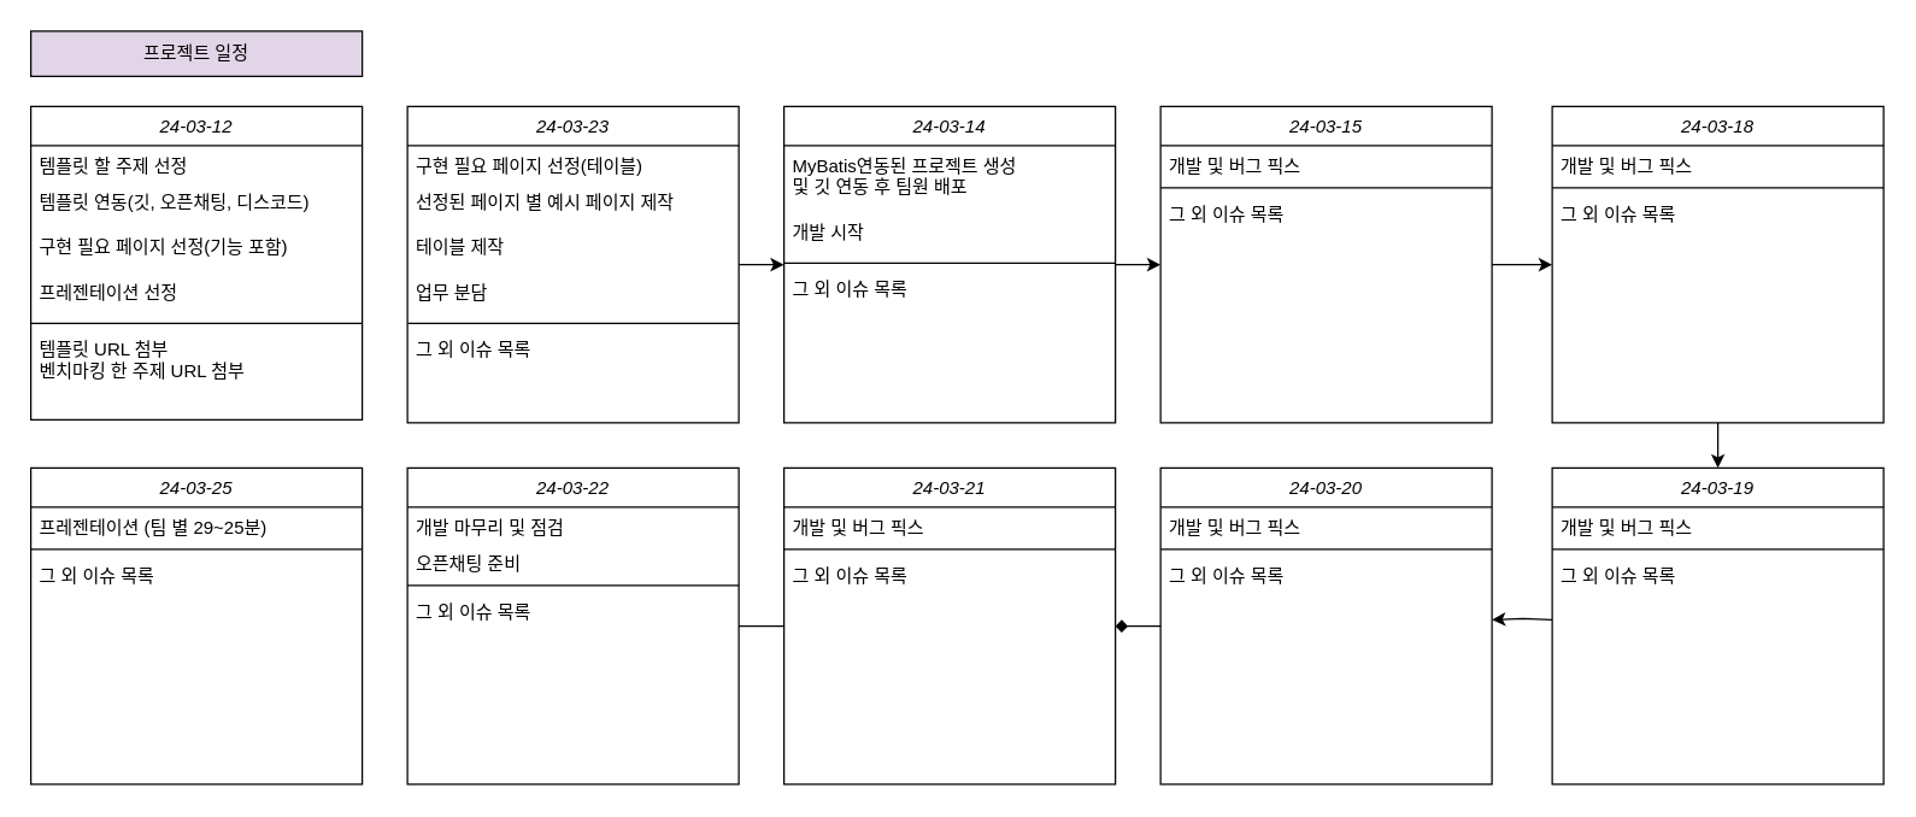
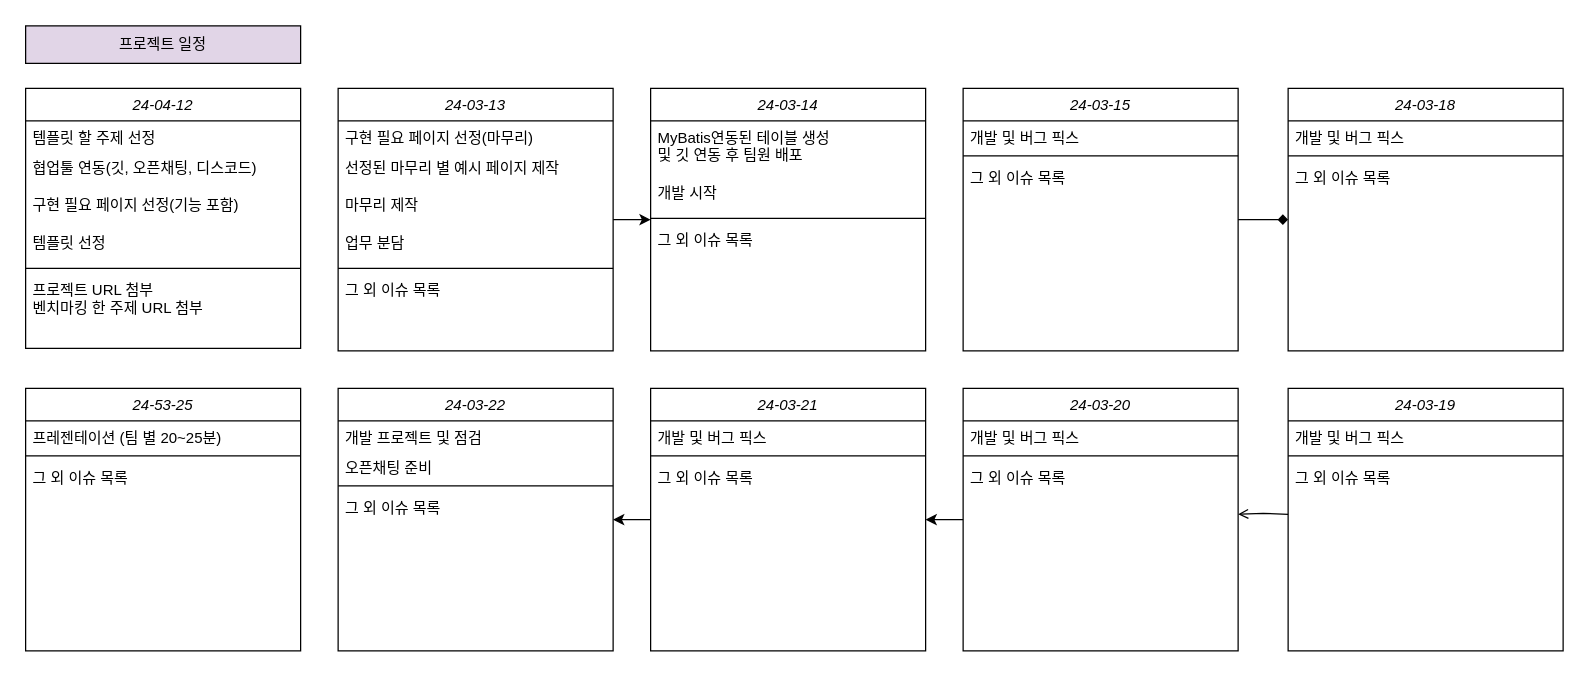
- <mxCell id="2" value="24-03-12" style="swimlane;fontStyle=2;align=center;verticalAlign=top;childLayout=stackLayout;horizontal=1;startSize=26;horizontalStack=0;resizeParent=1;resizeLast=0;collapsible=1;marginBottom=0;rounded=0;shadow=0;strokeWidth=1;" parent="1" vertex="1"><mxGeometry x="20" y="70" width="220" height="208" as="geometry"><mxRectangle x="230" y="140" width="160" height="26" as="alternateBounds" /></mxGeometry></mxCell>
+ <mxCell id="2" value="24-04-12" style="swimlane;fontStyle=2;align=center;verticalAlign=top;childLayout=stackLayout;horizontal=1;startSize=26;horizontalStack=0;resizeParent=1;resizeLast=0;collapsible=1;marginBottom=0;rounded=0;shadow=0;strokeWidth=1;" parent="1" vertex="1"><mxGeometry x="20" y="70" width="220" height="208" as="geometry"><mxRectangle x="230" y="140" width="160" height="26" as="alternateBounds" /></mxGeometry></mxCell>
- <mxCell id="10" value="24-03-23" style="swimlane;fontStyle=2;align=center;verticalAlign=top;childLayout=stackLayout;horizontal=1;startSize=26;horizontalStack=0;resizeParent=1;resizeLast=0;collapsible=1;marginBottom=0;rounded=0;shadow=0;strokeWidth=1;" parent="1" vertex="1"><mxGeometry x="270" y="70" width="220" height="210" as="geometry"><mxRectangle x="230" y="140" width="160" height="26" as="alternateBounds" /></mxGeometry></mxCell>
+ <mxCell id="10" value="24-03-13" style="swimlane;fontStyle=2;align=center;verticalAlign=top;childLayout=stackLayout;horizontal=1;startSize=26;horizontalStack=0;resizeParent=1;resizeLast=0;collapsible=1;marginBottom=0;rounded=0;shadow=0;strokeWidth=1;" parent="1" vertex="1"><mxGeometry x="270" y="70" width="220" height="210" as="geometry"><mxRectangle x="230" y="140" width="160" height="26" as="alternateBounds" /></mxGeometry></mxCell>
- <mxCell id="11" value="구현 필요 페이지 선정(테이블)" style="text;align=left;verticalAlign=top;spacingLeft=4;spacingRight=4;overflow=hidden;rotatable=0;points=[[0,0.5],[1,0.5]];portConstraint=eastwest;rounded=0;shadow=0;html=0;" parent="10" vertex="1"><mxGeometry y="26" width="220" height="24" as="geometry" /></mxCell>
+ <mxCell id="11" value="구현 필요 페이지 선정(마무리)" style="text;align=left;verticalAlign=top;spacingLeft=4;spacingRight=4;overflow=hidden;rotatable=0;points=[[0,0.5],[1,0.5]];portConstraint=eastwest;rounded=0;shadow=0;html=0;" parent="10" vertex="1"><mxGeometry y="26" width="220" height="24" as="geometry" /></mxCell>
- <mxCell id="18" value="MyBatis연동된 프로젝트 생성 &#10;및 깃 연동 후 팀원 배포" style="text;align=left;verticalAlign=top;spacingLeft=4;spacingRight=4;overflow=hidden;rotatable=0;points=[[0,0.5],[1,0.5]];portConstraint=eastwest;rounded=0;shadow=0;html=0;" parent="17" vertex="1"><mxGeometry y="26" width="220" height="44" as="geometry" /></mxCell>
+ <mxCell id="18" value="MyBatis연동된 테이블 생성 &#10;및 깃 연동 후 팀원 배포" style="text;align=left;verticalAlign=top;spacingLeft=4;spacingRight=4;overflow=hidden;rotatable=0;points=[[0,0.5],[1,0.5]];portConstraint=eastwest;rounded=0;shadow=0;html=0;" parent="17" vertex="1"><mxGeometry y="26" width="220" height="44" as="geometry" /></mxCell>
- <mxCell id="4" value="템플릿 연동(깃, 오픈채팅, 디스코드)&#10;" style="text;align=left;verticalAlign=top;spacingLeft=4;spacingRight=4;overflow=hidden;rotatable=0;points=[[0,0.5],[1,0.5]];portConstraint=eastwest;rounded=0;shadow=0;html=0;" parent="2" vertex="1"><mxGeometry y="50" width="220" height="30" as="geometry" /></mxCell>
+ <mxCell id="4" value="협업툴 연동(깃, 오픈채팅, 디스코드)&#10;" style="text;align=left;verticalAlign=top;spacingLeft=4;spacingRight=4;overflow=hidden;rotatable=0;points=[[0,0.5],[1,0.5]];portConstraint=eastwest;rounded=0;shadow=0;html=0;" parent="2" vertex="1"><mxGeometry y="50" width="220" height="30" as="geometry" /></mxCell>
- <mxCell id="12" value="선정된 페이지 별 예시 페이지 제작&#10;" style="text;align=left;verticalAlign=top;spacingLeft=4;spacingRight=4;overflow=hidden;rotatable=0;points=[[0,0.5],[1,0.5]];portConstraint=eastwest;rounded=0;shadow=0;html=0;" parent="10" vertex="1"><mxGeometry y="50" width="220" height="30" as="geometry" /></mxCell>
+ <mxCell id="12" value="선정된 마무리 별 예시 페이지 제작&#10;" style="text;align=left;verticalAlign=top;spacingLeft=4;spacingRight=4;overflow=hidden;rotatable=0;points=[[0,0.5],[1,0.5]];portConstraint=eastwest;rounded=0;shadow=0;html=0;" parent="10" vertex="1"><mxGeometry y="50" width="220" height="30" as="geometry" /></mxCell>
- <mxCell id="13" value="테이블 제작" style="text;align=left;verticalAlign=top;spacingLeft=4;spacingRight=4;overflow=hidden;rotatable=0;points=[[0,0.5],[1,0.5]];portConstraint=eastwest;rounded=0;shadow=0;html=0;" parent="10" vertex="1"><mxGeometry y="80" width="220" height="30" as="geometry" /></mxCell>
+ <mxCell id="13" value="마무리 제작" style="text;align=left;verticalAlign=top;spacingLeft=4;spacingRight=4;overflow=hidden;rotatable=0;points=[[0,0.5],[1,0.5]];portConstraint=eastwest;rounded=0;shadow=0;html=0;" parent="10" vertex="1"><mxGeometry y="80" width="220" height="30" as="geometry" /></mxCell>
- <mxCell id="52" value="" style="endArrow=classic;html=1;rounded=0;" edge="1" parent="1" source="17" target="22"><mxGeometry width="50" height="50" relative="1" as="geometry"><mxPoint x="500" y="185" as="sourcePoint" /><mxPoint x="530" y="185" as="targetPoint" /></mxGeometry></mxCell>
- <mxCell id="53" value="" style="endArrow=classic;html=1;rounded=0;" edge="1" parent="1" source="22" target="26"><mxGeometry width="50" height="50" relative="1" as="geometry"><mxPoint x="750" y="185" as="sourcePoint" /><mxPoint x="780" y="185" as="targetPoint" /></mxGeometry></mxCell>
+ <mxCell id="53" value="" style="endArrow=diamond;html=1;rounded=0;" edge="1" parent="1" source="22" target="26"><mxGeometry width="50" height="50" relative="1" as="geometry"><mxPoint x="750" y="185" as="sourcePoint" /><mxPoint x="780" y="185" as="targetPoint" /></mxGeometry></mxCell>
- <mxCell id="6" value="프레젠테이션 선정" style="text;align=left;verticalAlign=top;spacingLeft=4;spacingRight=4;overflow=hidden;rotatable=0;points=[[0,0.5],[1,0.5]];portConstraint=eastwest;rounded=0;shadow=0;html=0;" parent="2" vertex="1"><mxGeometry y="110" width="220" height="30" as="geometry" /></mxCell>
+ <mxCell id="6" value="템플릿 선정" style="text;align=left;verticalAlign=top;spacingLeft=4;spacingRight=4;overflow=hidden;rotatable=0;points=[[0,0.5],[1,0.5]];portConstraint=eastwest;rounded=0;shadow=0;html=0;" parent="2" vertex="1"><mxGeometry y="110" width="220" height="30" as="geometry" /></mxCell>
- <mxCell id="8" value="템플릿 URL 첨부&#10;벤치마킹 한 주제 URL 첨부" style="text;align=left;verticalAlign=top;spacingLeft=4;spacingRight=4;overflow=hidden;rotatable=0;points=[[0,0.5],[1,0.5]];portConstraint=eastwest;rounded=0;shadow=0;html=0;" parent="2" vertex="1"><mxGeometry y="148" width="220" height="60" as="geometry" /></mxCell>
+ <mxCell id="8" value="프로젝트 URL 첨부&#10;벤치마킹 한 주제 URL 첨부" style="text;align=left;verticalAlign=top;spacingLeft=4;spacingRight=4;overflow=hidden;rotatable=0;points=[[0,0.5],[1,0.5]];portConstraint=eastwest;rounded=0;shadow=0;html=0;" parent="2" vertex="1"><mxGeometry y="148" width="220" height="60" as="geometry" /></mxCell>
- <mxCell id="54" value="" style="endArrow=classic;html=1;rounded=0;" edge="1" parent="1" source="26" target="30"><mxGeometry width="50" height="50" relative="1" as="geometry"><mxPoint x="1000" y="185" as="sourcePoint" /><mxPoint x="1040" y="185" as="targetPoint" /></mxGeometry></mxCell>
- <mxCell id="47" value="24-03-25" style="swimlane;fontStyle=2;align=center;verticalAlign=top;childLayout=stackLayout;horizontal=1;startSize=26;horizontalStack=0;resizeParent=1;resizeLast=0;collapsible=1;marginBottom=0;rounded=0;shadow=0;strokeWidth=1;" vertex="1" parent="1"><mxGeometry x="20" y="310" width="220" height="210" as="geometry"><mxRectangle x="230" y="140" width="160" height="26" as="alternateBounds" /></mxGeometry></mxCell>
+ <mxCell id="47" value="24-53-25" style="swimlane;fontStyle=2;align=center;verticalAlign=top;childLayout=stackLayout;horizontal=1;startSize=26;horizontalStack=0;resizeParent=1;resizeLast=0;collapsible=1;marginBottom=0;rounded=0;shadow=0;strokeWidth=1;" vertex="1" parent="1"><mxGeometry x="20" y="310" width="220" height="210" as="geometry"><mxRectangle x="230" y="140" width="160" height="26" as="alternateBounds" /></mxGeometry></mxCell>
- <mxCell id="48" value="프레젠테이션 (팀 별 29~25분)" style="text;align=left;verticalAlign=top;spacingLeft=4;spacingRight=4;overflow=hidden;rotatable=0;points=[[0,0.5],[1,0.5]];portConstraint=eastwest;rounded=0;shadow=0;html=0;" vertex="1" parent="47"><mxGeometry y="26" width="220" height="24" as="geometry" /></mxCell>
+ <mxCell id="48" value="프레젠테이션 (팀 별 20~25분)" style="text;align=left;verticalAlign=top;spacingLeft=4;spacingRight=4;overflow=hidden;rotatable=0;points=[[0,0.5],[1,0.5]];portConstraint=eastwest;rounded=0;shadow=0;html=0;" vertex="1" parent="47"><mxGeometry y="26" width="220" height="24" as="geometry" /></mxCell>
- <mxCell id="43" value="개발 마무리 및 점검" style="text;align=left;verticalAlign=top;spacingLeft=4;spacingRight=4;overflow=hidden;rotatable=0;points=[[0,0.5],[1,0.5]];portConstraint=eastwest;rounded=0;shadow=0;html=0;" vertex="1" parent="42"><mxGeometry y="26" width="220" height="24" as="geometry" /></mxCell>
+ <mxCell id="43" value="개발 프로젝트 및 점검" style="text;align=left;verticalAlign=top;spacingLeft=4;spacingRight=4;overflow=hidden;rotatable=0;points=[[0,0.5],[1,0.5]];portConstraint=eastwest;rounded=0;shadow=0;html=0;" vertex="1" parent="42"><mxGeometry y="26" width="220" height="24" as="geometry" /></mxCell>
- <mxCell id="55" value="" style="endArrow=classic;html=1;rounded=0;" edge="1" parent="1" source="30" target="34"><mxGeometry width="50" height="50" relative="1" as="geometry"><mxPoint x="1150" y="290" as="sourcePoint" /><mxPoint x="1150" y="320" as="targetPoint" /><Array as="points"><mxPoint x="1010" y="410" /></Array></mxGeometry></mxCell>
+ <mxCell id="55" value="" style="endArrow=open;html=1;rounded=0;" edge="1" parent="1" source="30" target="34"><mxGeometry width="50" height="50" relative="1" as="geometry"><mxPoint x="1150" y="290" as="sourcePoint" /><mxPoint x="1150" y="320" as="targetPoint" /><Array as="points"><mxPoint x="1010" y="410" /></Array></mxGeometry></mxCell>
- <mxCell id="57" value="" style="endArrow=none;html=1;rounded=0;" edge="1" parent="1" source="38" target="42"><mxGeometry width="50" height="50" relative="1" as="geometry"><mxPoint x="780" y="425" as="sourcePoint" /><mxPoint x="750" y="425" as="targetPoint" /></mxGeometry></mxCell>
+ <mxCell id="57" value="" style="endArrow=classic;html=1;rounded=0;" edge="1" parent="1" source="38" target="42"><mxGeometry width="50" height="50" relative="1" as="geometry"><mxPoint x="780" y="425" as="sourcePoint" /><mxPoint x="750" y="425" as="targetPoint" /></mxGeometry></mxCell>
- <mxCell id="56" value="" style="endArrow=diamond;html=1;rounded=0;" edge="1" parent="1" source="34" target="38"><mxGeometry width="50" height="50" relative="1" as="geometry"><mxPoint x="750" y="185" as="sourcePoint" /><mxPoint x="780" y="185" as="targetPoint" /></mxGeometry></mxCell>
+ <mxCell id="56" value="" style="endArrow=classic;html=1;rounded=0;" edge="1" parent="1" source="34" target="38"><mxGeometry width="50" height="50" relative="1" as="geometry"><mxPoint x="750" y="185" as="sourcePoint" /><mxPoint x="780" y="185" as="targetPoint" /></mxGeometry></mxCell>
